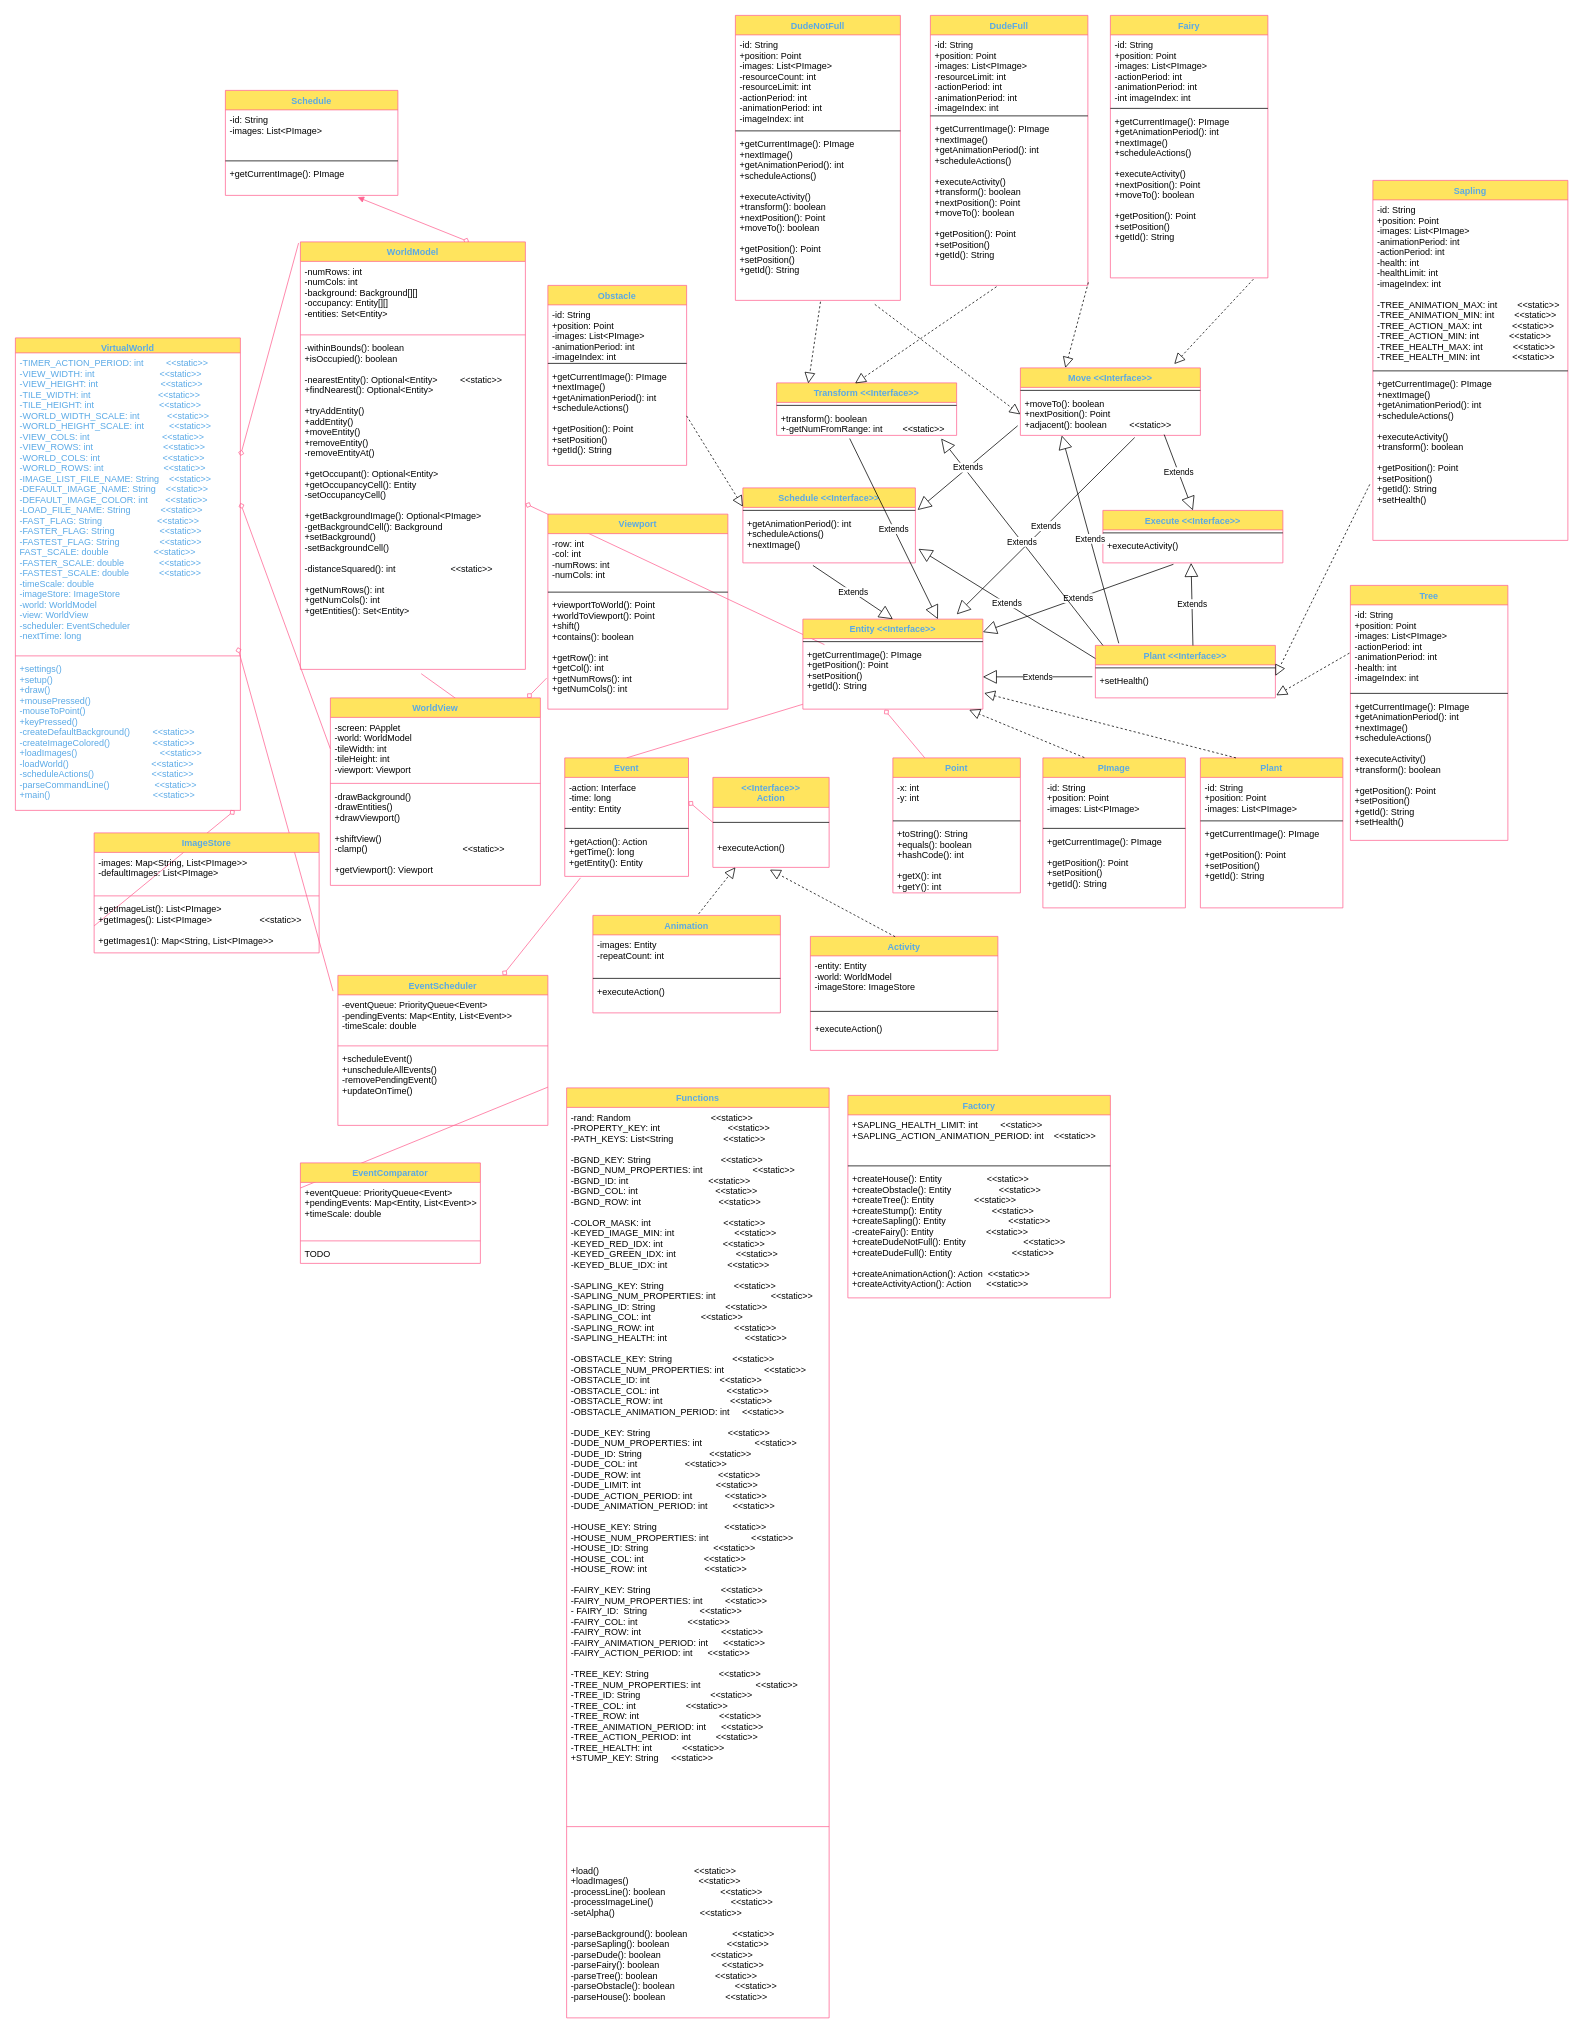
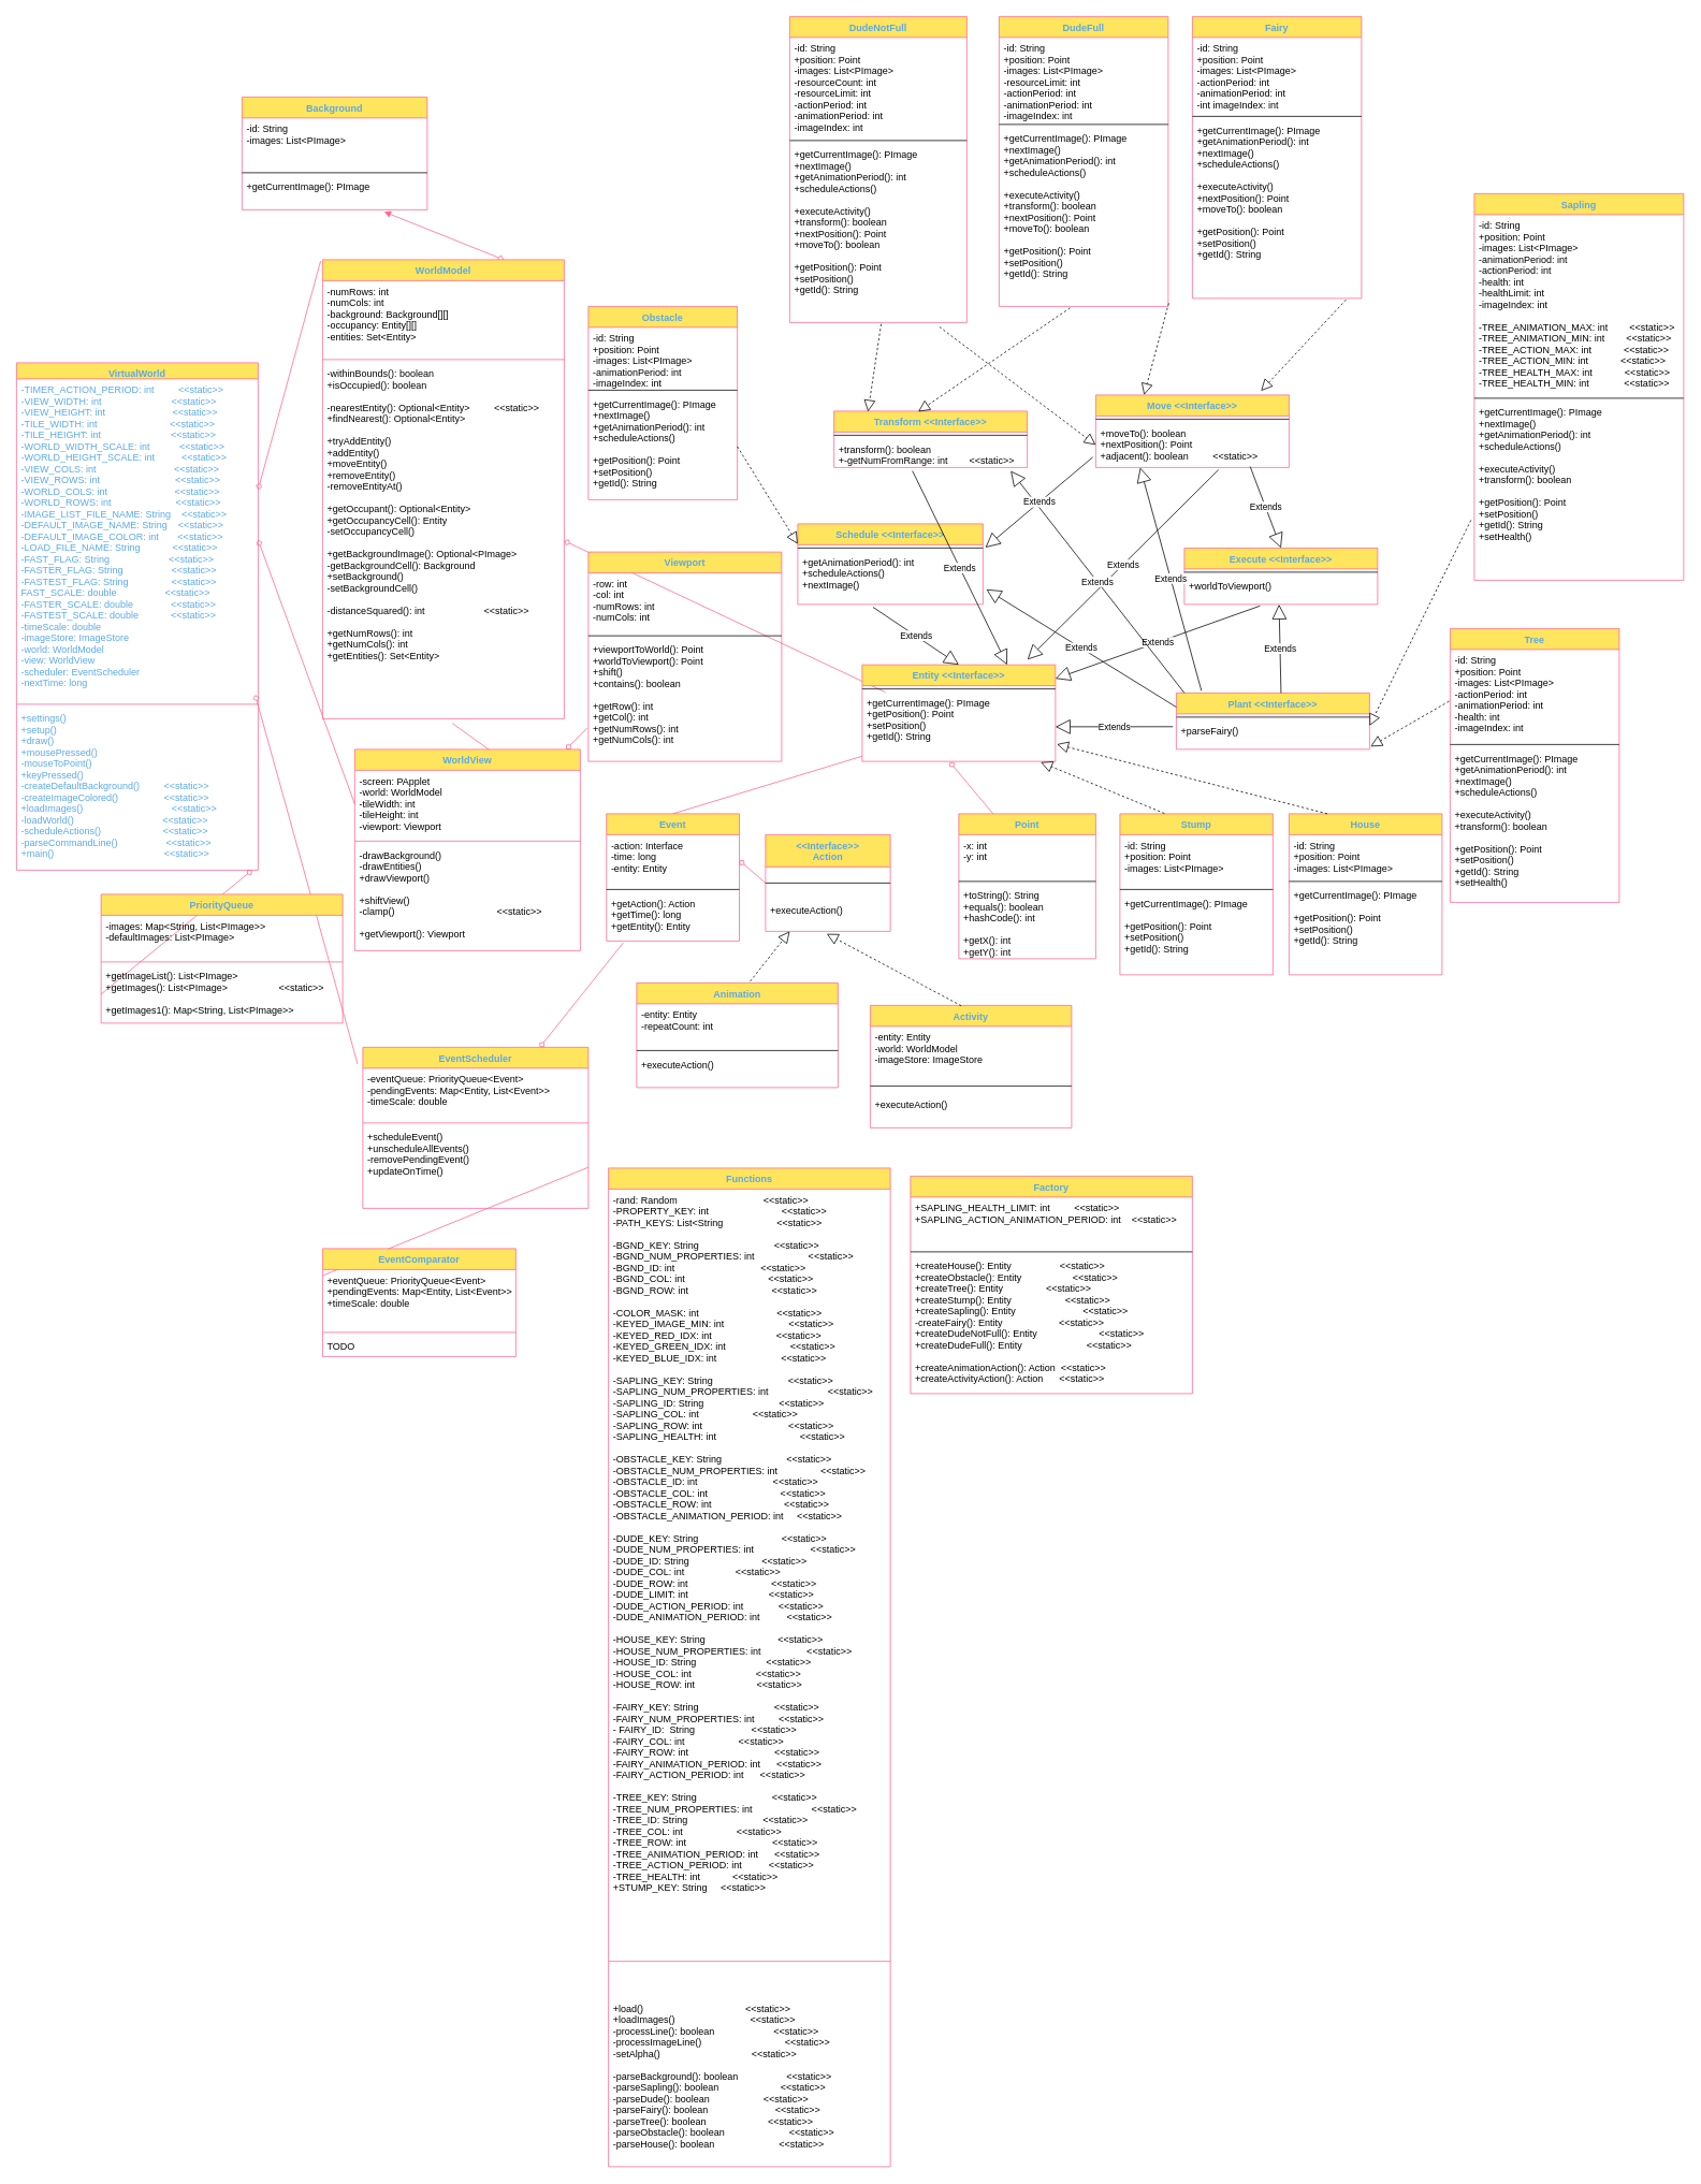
- <mxCell id="43" value="Schedule" style="swimlane;fontStyle=1;align=center;verticalAlign=top;childLayout=stackLayout;horizontal=1;startSize=26;horizontalStack=0;resizeParent=1;resizeParentMax=0;resizeLast=0;collapsible=1;marginBottom=0;hachureGap=4;pointerEvents=0;sketch=0;fontColor=#5AA9E6;strokeColor=#FF6392;fillColor=#FFE45E;" parent="1" vertex="1"><mxGeometry x="300" y="120" width="230" height="140" as="geometry" /></mxCell>
+ <mxCell id="43" value="Background" style="swimlane;fontStyle=1;align=center;verticalAlign=top;childLayout=stackLayout;horizontal=1;startSize=26;horizontalStack=0;resizeParent=1;resizeParentMax=0;resizeLast=0;collapsible=1;marginBottom=0;hachureGap=4;pointerEvents=0;sketch=0;fontColor=#5AA9E6;strokeColor=#FF6392;fillColor=#FFE45E;" parent="1" vertex="1"><mxGeometry x="300" y="120" width="230" height="140" as="geometry" /></mxCell>
- <mxCell id="121" value="+executeActivity()" style="text;strokeColor=none;fillColor=none;align=left;verticalAlign=top;spacingLeft=4;spacingRight=4;overflow=hidden;rotatable=0;points=[[0,0.5],[1,0.5]];portConstraint=eastwest;" parent="119" vertex="1"><mxGeometry y="34" width="240" height="36" as="geometry" /></mxCell>
+ <mxCell id="121" value="+worldToViewport()" style="text;strokeColor=none;fillColor=none;align=left;verticalAlign=top;spacingLeft=4;spacingRight=4;overflow=hidden;rotatable=0;points=[[0,0.5],[1,0.5]];portConstraint=eastwest;" parent="119" vertex="1"><mxGeometry y="34" width="240" height="36" as="geometry" /></mxCell>
- <mxCell id="105" value="+setHealth()" style="text;strokeColor=none;fillColor=none;align=left;verticalAlign=top;spacingLeft=4;spacingRight=4;overflow=hidden;rotatable=0;points=[[0,0.5],[1,0.5]];portConstraint=eastwest;" parent="103" vertex="1"><mxGeometry y="34" width="240" height="36" as="geometry" /></mxCell>
+ <mxCell id="105" value="+parseFairy()" style="text;strokeColor=none;fillColor=none;align=left;verticalAlign=top;spacingLeft=4;spacingRight=4;overflow=hidden;rotatable=0;points=[[0,0.5],[1,0.5]];portConstraint=eastwest;" parent="103" vertex="1"><mxGeometry y="34" width="240" height="36" as="geometry" /></mxCell>
- <mxCell id="75" value="PImage" style="swimlane;fontStyle=1;align=center;verticalAlign=top;childLayout=stackLayout;horizontal=1;startSize=26;horizontalStack=0;resizeParent=1;resizeParentMax=0;resizeLast=0;collapsible=1;marginBottom=0;hachureGap=4;pointerEvents=0;sketch=0;fontColor=#5AA9E6;strokeColor=#FF6392;fillColor=#FFE45E;" parent="1" vertex="1"><mxGeometry x="1390" y="1010" width="190" height="200" as="geometry" /></mxCell>
+ <mxCell id="75" value="Stump" style="swimlane;fontStyle=1;align=center;verticalAlign=top;childLayout=stackLayout;horizontal=1;startSize=26;horizontalStack=0;resizeParent=1;resizeParentMax=0;resizeLast=0;collapsible=1;marginBottom=0;hachureGap=4;pointerEvents=0;sketch=0;fontColor=#5AA9E6;strokeColor=#FF6392;fillColor=#FFE45E;" parent="1" vertex="1"><mxGeometry x="1390" y="1010" width="190" height="200" as="geometry" /></mxCell>
- <mxCell id="122" value="Plant" style="swimlane;fontStyle=1;align=center;verticalAlign=top;childLayout=stackLayout;horizontal=1;startSize=26;horizontalStack=0;resizeParent=1;resizeParentMax=0;resizeLast=0;collapsible=1;marginBottom=0;hachureGap=4;pointerEvents=0;sketch=0;fontColor=#5AA9E6;strokeColor=#FF6392;fillColor=#FFE45E;" parent="1" vertex="1"><mxGeometry x="1600" y="1010" width="190" height="200" as="geometry" /></mxCell>
+ <mxCell id="122" value="House" style="swimlane;fontStyle=1;align=center;verticalAlign=top;childLayout=stackLayout;horizontal=1;startSize=26;horizontalStack=0;resizeParent=1;resizeParentMax=0;resizeLast=0;collapsible=1;marginBottom=0;hachureGap=4;pointerEvents=0;sketch=0;fontColor=#5AA9E6;strokeColor=#FF6392;fillColor=#FFE45E;" parent="1" vertex="1"><mxGeometry x="1600" y="1010" width="190" height="200" as="geometry" /></mxCell>
- <mxCell id="31" value="ImageStore" style="swimlane;fontStyle=1;align=center;verticalAlign=top;childLayout=stackLayout;horizontal=1;startSize=26;horizontalStack=0;resizeParent=1;resizeParentMax=0;resizeLast=0;collapsible=1;marginBottom=0;hachureGap=4;pointerEvents=0;sketch=0;fontColor=#5AA9E6;strokeColor=#FF6392;fillColor=#FFE45E;" parent="1" vertex="1"><mxGeometry x="125" y="1110" width="300" height="160" as="geometry" /></mxCell>
+ <mxCell id="31" value="PriorityQueue" style="swimlane;fontStyle=1;align=center;verticalAlign=top;childLayout=stackLayout;horizontal=1;startSize=26;horizontalStack=0;resizeParent=1;resizeParentMax=0;resizeLast=0;collapsible=1;marginBottom=0;hachureGap=4;pointerEvents=0;sketch=0;fontColor=#5AA9E6;strokeColor=#FF6392;fillColor=#FFE45E;" parent="1" vertex="1"><mxGeometry x="125" y="1110" width="300" height="160" as="geometry" /></mxCell>
- <mxCell id="66" value="-images: Entity&#10;-repeatCount: int" style="text;strokeColor=none;fillColor=none;align=left;verticalAlign=top;spacingLeft=4;spacingRight=4;overflow=hidden;rotatable=0;points=[[0,0.5],[1,0.5]];portConstraint=eastwest;" parent="65" vertex="1"><mxGeometry y="26" width="250" height="54" as="geometry" /></mxCell>
+ <mxCell id="66" value="-entity: Entity&#10;-repeatCount: int" style="text;strokeColor=none;fillColor=none;align=left;verticalAlign=top;spacingLeft=4;spacingRight=4;overflow=hidden;rotatable=0;points=[[0,0.5],[1,0.5]];portConstraint=eastwest;" parent="65" vertex="1"><mxGeometry y="26" width="250" height="54" as="geometry" /></mxCell>
